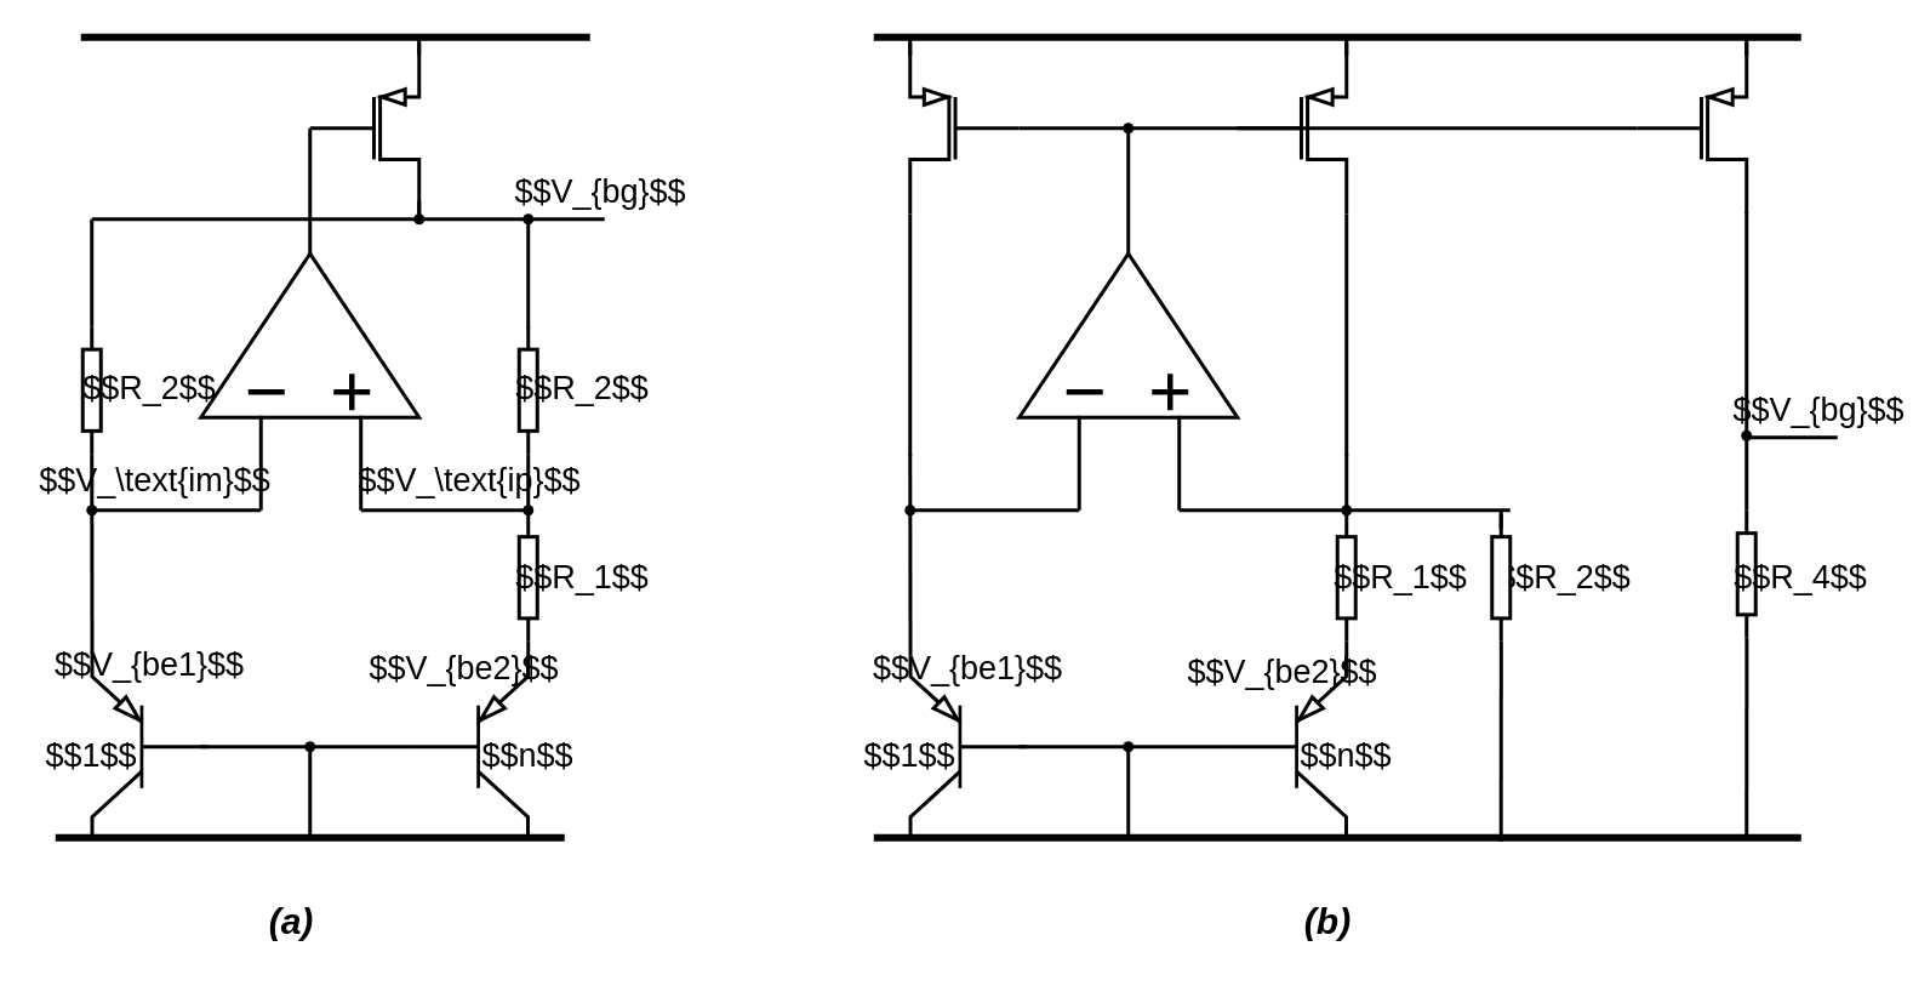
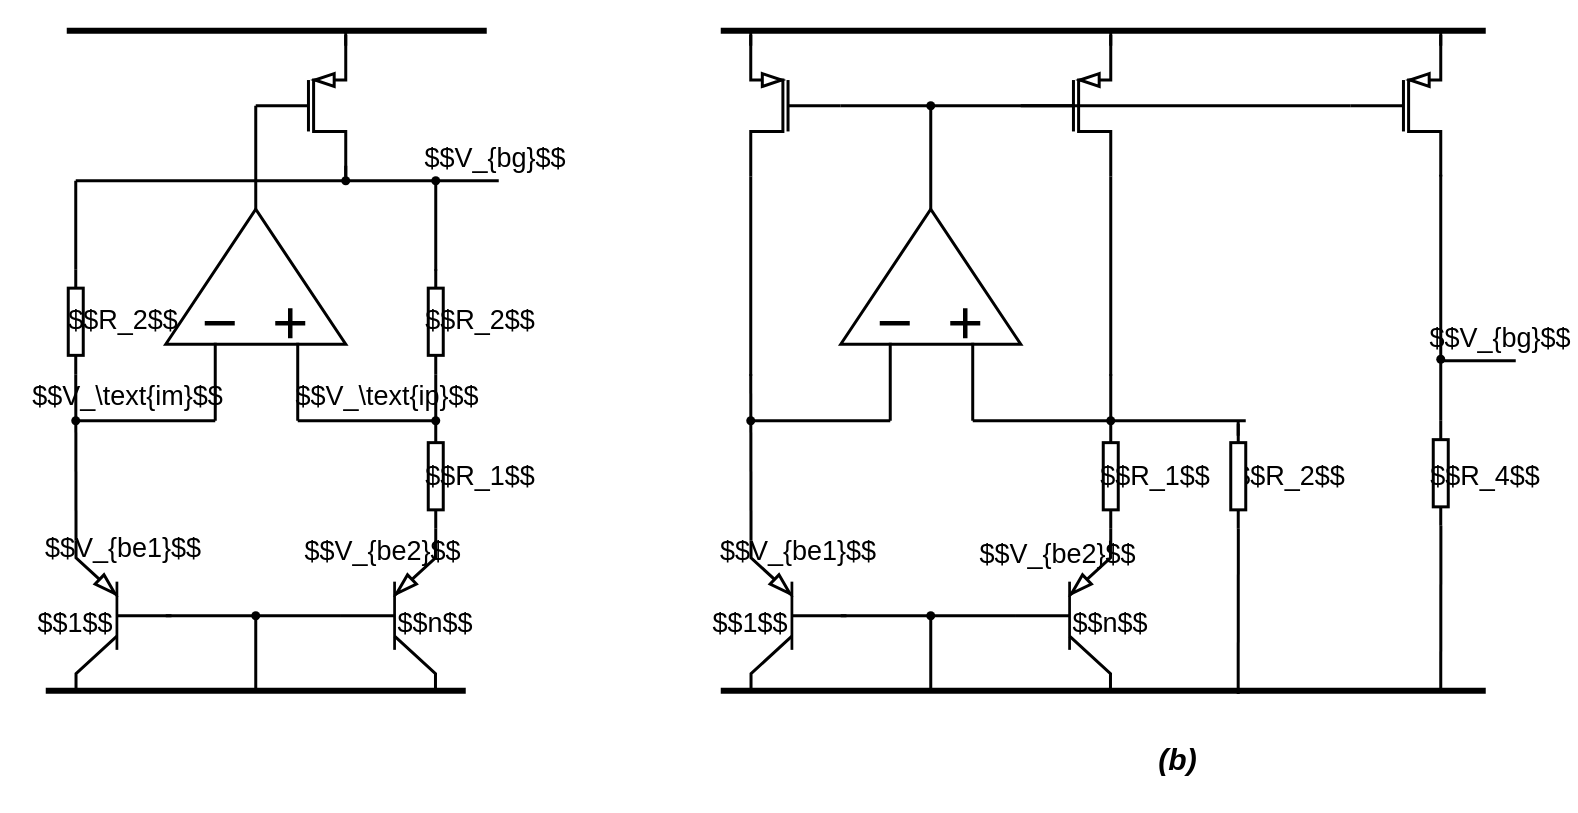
- <mxCell id="62" value="&lt;font style=&quot;font-size: 20px;&quot;&gt;&lt;b&gt;&lt;i&gt;(a)&lt;/i&gt;&lt;/b&gt;&lt;/font&gt;" style="text;html=1;align=center;verticalAlign=middle;whiteSpace=wrap;rounded=0;" parent="1" vertex="1"><mxGeometry x="130" y="490" width="60" height="30" as="geometry" /></mxCell>
- <mxCell id="80" value="&lt;font style=&quot;font-size: 20px;&quot;&gt;&lt;b&gt;&lt;i&gt;(b)&lt;/i&gt;&lt;/b&gt;&lt;/font&gt;" style="text;html=1;align=center;verticalAlign=middle;whiteSpace=wrap;rounded=0;" parent="1" vertex="1"><mxGeometry x="700" y="490" width="60" height="30" as="geometry" /></mxCell>
+ <mxCell id="80" value="&lt;font style=&quot;font-size: 20px;&quot;&gt;&lt;b&gt;&lt;i&gt;(b)&lt;/i&gt;&lt;/b&gt;&lt;/font&gt;" style="text;html=1;align=center;verticalAlign=middle;whiteSpace=wrap;rounded=0;" parent="1" vertex="1"><mxGeometry x="755" y="490" width="60" height="30" as="geometry" /></mxCell>
